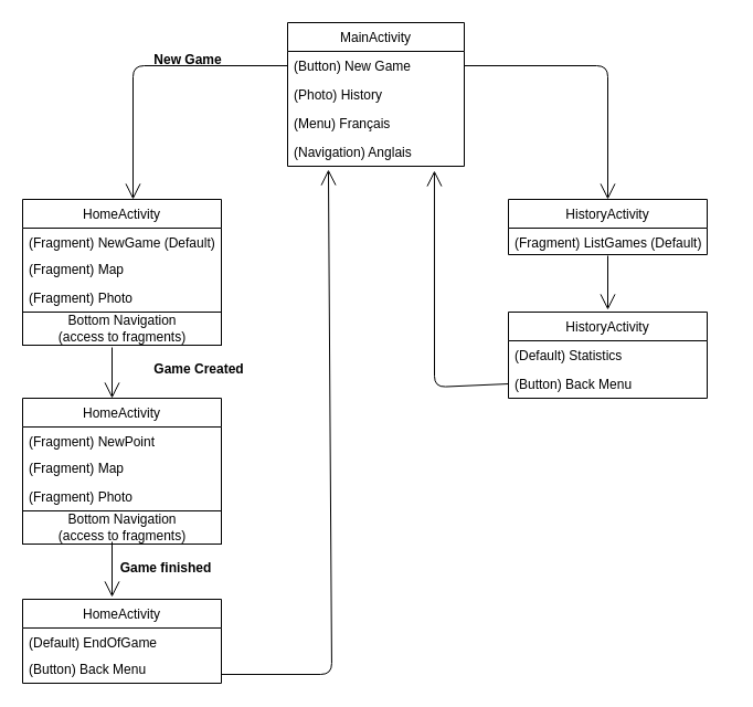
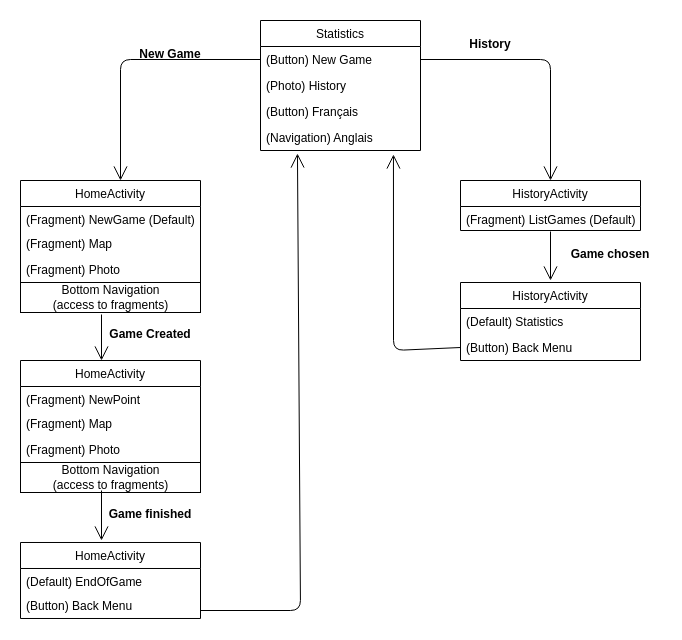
- <mxCell id="2" value="MainActivity" style="swimlane;fontStyle=0;childLayout=stackLayout;horizontal=1;startSize=26;fillColor=none;horizontalStack=0;resizeParent=1;resizeParentMax=0;resizeLast=0;collapsible=1;marginBottom=0;" parent="1" vertex="1"><mxGeometry x="260" y="20" width="160" height="130" as="geometry"><mxRectangle x="320" y="40" width="100" height="26" as="alternateBounds" /></mxGeometry></mxCell>
+ <mxCell id="2" value="Statistics" style="swimlane;fontStyle=0;childLayout=stackLayout;horizontal=1;startSize=26;fillColor=none;horizontalStack=0;resizeParent=1;resizeParentMax=0;resizeLast=0;collapsible=1;marginBottom=0;" parent="1" vertex="1"><mxGeometry x="260" y="20" width="160" height="130" as="geometry"><mxRectangle x="320" y="40" width="100" height="26" as="alternateBounds" /></mxGeometry></mxCell>
+ <mxCell id="36" value="History" style="text;align=center;fontStyle=1;verticalAlign=middle;spacingLeft=3;spacingRight=3;strokeColor=none;rotatable=0;points=[[0,0.5],[1,0.5]];portConstraint=eastwest;" parent="1" vertex="1"><mxGeometry x="450" y="30" width="80" height="26" as="geometry" /></mxCell>
- <mxCell id="5" value="(Menu) Français" style="text;strokeColor=none;fillColor=none;align=left;verticalAlign=top;spacingLeft=4;spacingRight=4;overflow=hidden;rotatable=0;points=[[0,0.5],[1,0.5]];portConstraint=eastwest;" parent="2" vertex="1"><mxGeometry y="78" width="160" height="26" as="geometry" /></mxCell>
+ <mxCell id="5" value="(Button) Français" style="text;strokeColor=none;fillColor=none;align=left;verticalAlign=top;spacingLeft=4;spacingRight=4;overflow=hidden;rotatable=0;points=[[0,0.5],[1,0.5]];portConstraint=eastwest;" parent="2" vertex="1"><mxGeometry y="78" width="160" height="26" as="geometry" /></mxCell>
+ <mxCell id="33" value="Game chosen" style="text;align=center;fontStyle=1;verticalAlign=middle;spacingLeft=3;spacingRight=3;strokeColor=none;rotatable=0;points=[[0,0.5],[1,0.5]];portConstraint=eastwest;" parent="1" vertex="1"><mxGeometry x="560" y="240" width="100" height="26" as="geometry" /></mxCell>
- <mxCell id="15" value="Game Created" style="text;align=center;fontStyle=1;verticalAlign=middle;spacingLeft=3;spacingRight=3;strokeColor=none;rotatable=0;points=[[0,0.5],[1,0.5]];portConstraint=eastwest;" parent="1" vertex="1"><mxGeometry x="130" y="320" width="100" height="26" as="geometry" /></mxCell>
+ <mxCell id="15" value="Game Created" style="text;align=center;fontStyle=1;verticalAlign=middle;spacingLeft=3;spacingRight=3;strokeColor=none;rotatable=0;points=[[0,0.5],[1,0.5]];portConstraint=eastwest;" parent="1" vertex="1"><mxGeometry x="100" y="320" width="100" height="26" as="geometry" /></mxCell>
